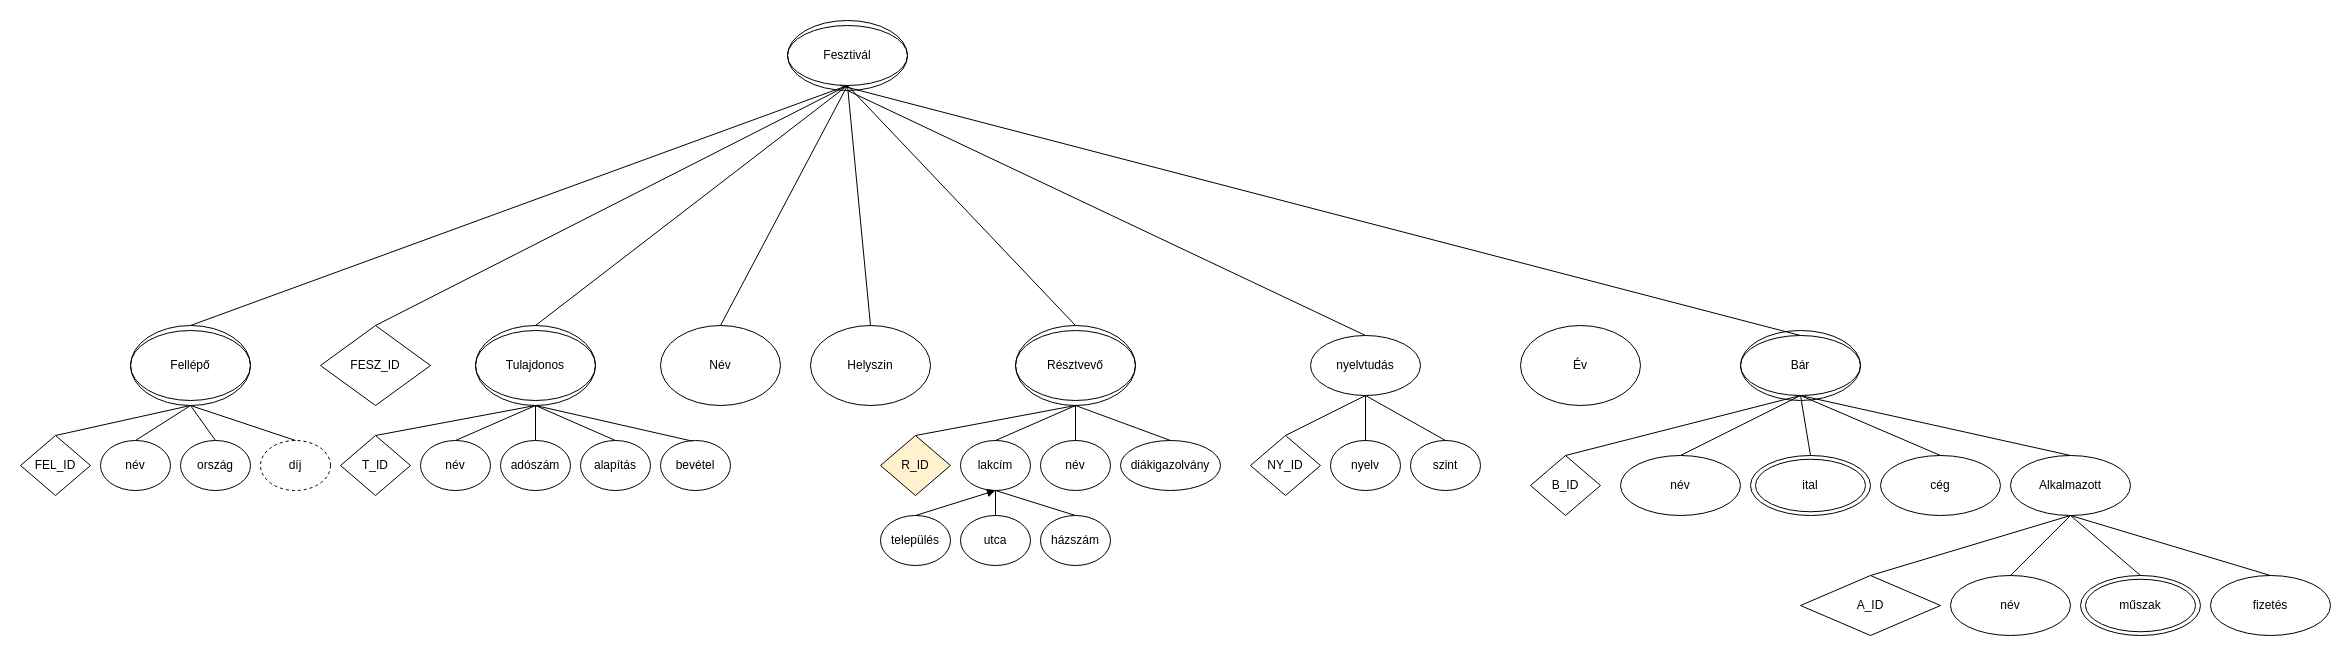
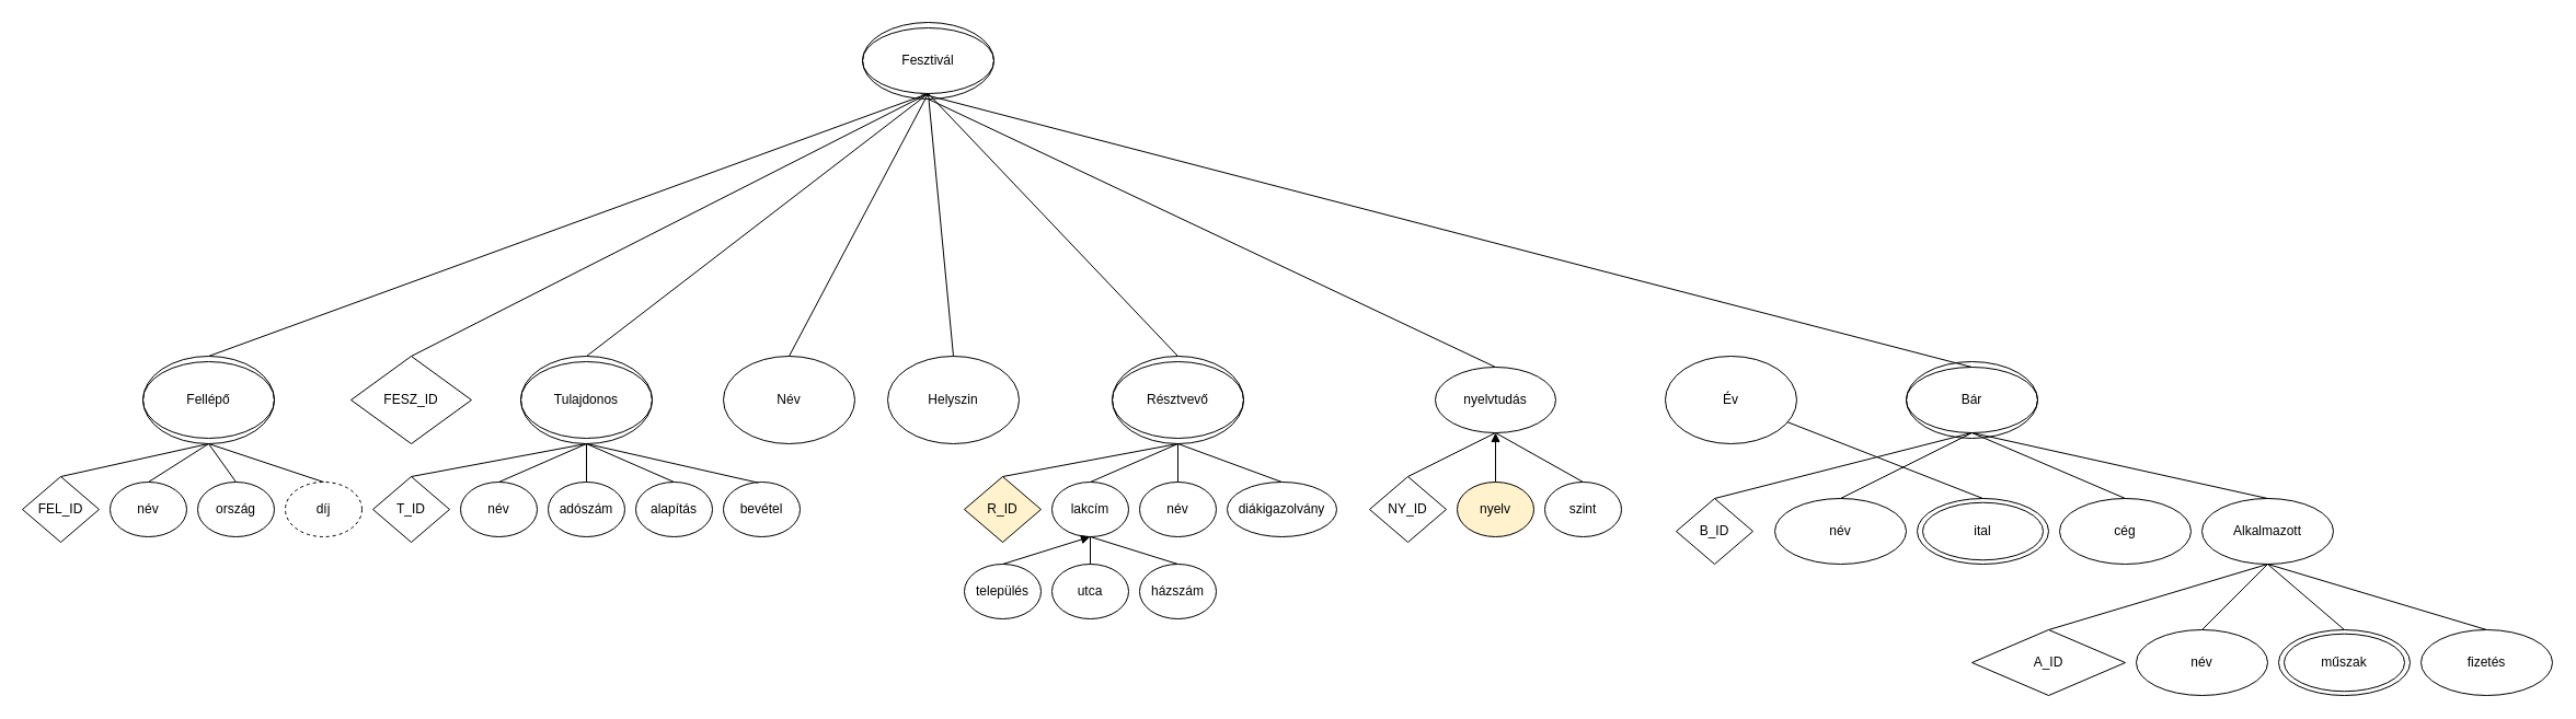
- <mxCell id="52" value="" style="endArrow=none;html=1;rounded=0;entryX=0.5;entryY=1;entryDx=0;entryDy=0;exitX=0.5;exitY=0;exitDx=0;exitDy=0;" edge="1" parent="1" source="48" target="40"><mxGeometry width="50" height="50" relative="1" as="geometry"><mxPoint x="1295" y="445" as="sourcePoint" /><mxPoint x="1375" y="425" as="targetPoint" /></mxGeometry></mxCell>
+ <mxCell id="52" value="" style="endArrow=block;html=1;rounded=0;entryX=0.5;entryY=1;entryDx=0;entryDy=0;exitX=0.5;exitY=0;exitDx=0;exitDy=0;" edge="1" parent="1" source="48" target="40"><mxGeometry width="50" height="50" relative="1" as="geometry"><mxPoint x="1295" y="445" as="sourcePoint" /><mxPoint x="1375" y="425" as="targetPoint" /></mxGeometry></mxCell>
- <mxCell id="61" value="" style="endArrow=none;html=1;rounded=0;entryX=0.5;entryY=1;entryDx=0;entryDy=0;exitX=0.5;exitY=0;exitDx=0;exitDy=0;" edge="1" parent="1" source="60" target="59"><mxGeometry width="50" height="50" relative="1" as="geometry"><mxPoint x="770" y="565" as="sourcePoint" /><mxPoint x="820" y="515" as="targetPoint" /></mxGeometry></mxCell>
+ <mxCell id="61" value="" style="endArrow=none;html=1;rounded=0;exitX=0.5;exitY=0;exitDx=0;exitDy=0;" edge="1" parent="1" source="60" target="54"><mxGeometry width="50" height="50" relative="1" as="geometry"><mxPoint x="770" y="565" as="sourcePoint" /><mxPoint x="820" y="515" as="targetPoint" /></mxGeometry></mxCell>
- <mxCell id="48" value="nyelv" style="ellipse;whiteSpace=wrap;html=1;" vertex="1" parent="1"><mxGeometry x="1330" y="440" width="70" height="50" as="geometry" /></mxCell>
+ <mxCell id="48" value="nyelv" style="ellipse;whiteSpace=wrap;html=1;fillColor=#fff2cc;" vertex="1" parent="1"><mxGeometry x="1330" y="440" width="70" height="50" as="geometry" /></mxCell>
